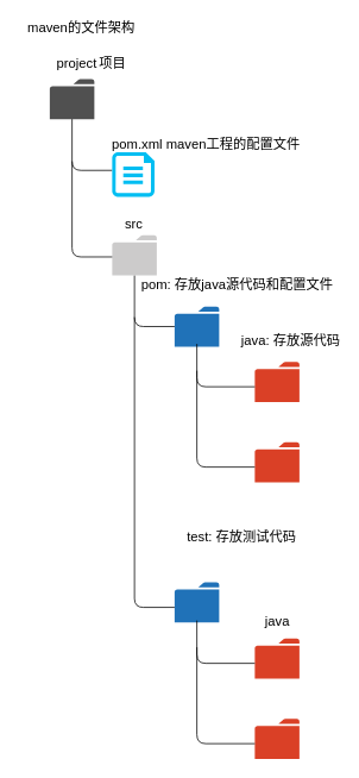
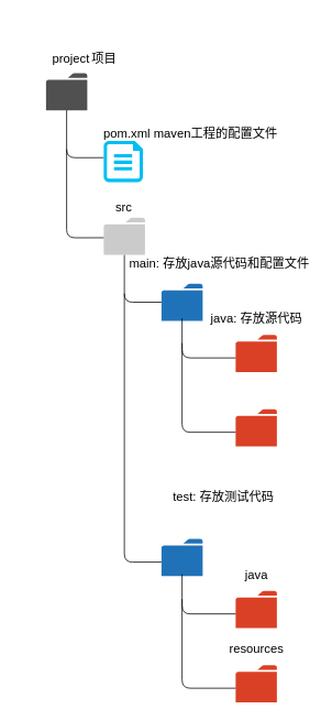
- <mxCell id="4" value="maven的文件架构" style="text;html=1;align=center;verticalAlign=middle;resizable=0;points=[];autosize=1;fontSize=15;" vertex="1" parent="1"><mxGeometry x="20" y="20" width="140" height="20" as="geometry" /></mxCell>
- <mxCell id="10" value="pom: 存放java源代码和配置文件" style="text;html=1;align=center;verticalAlign=middle;resizable=0;points=[];autosize=1;fontSize=15;" vertex="1" parent="1"><mxGeometry x="150" y="308" width="230" height="20" as="geometry" /></mxCell>
+ <mxCell id="10" value="main: 存放java源代码和配置文件" style="text;html=1;align=center;verticalAlign=middle;resizable=0;points=[];autosize=1;fontSize=15;" vertex="1" parent="1"><mxGeometry x="150" y="308" width="230" height="20" as="geometry" /></mxCell>
- <mxCell id="15" value="java: 存放源代码" style="text;html=1;align=center;verticalAlign=middle;resizable=0;points=[];autosize=1;fontSize=15;" vertex="1" parent="1"><mxGeometry x="260" y="370" width="130" height="20" as="geometry" /></mxCell>
+ <mxCell id="15" value="java: 存放源代码" style="text;html=1;align=center;verticalAlign=middle;resizable=0;points=[];autosize=1;fontSize=15;" vertex="1" parent="1"><mxGeometry x="245" y="375" width="130" height="20" as="geometry" /></mxCell>
+ <mxCell id="21" value="resources" style="text;html=1;align=center;verticalAlign=middle;resizable=0;points=[];autosize=1;fontSize=15;" vertex="1" parent="1"><mxGeometry x="270" y="775" width="80" height="20" as="geometry" /></mxCell>
